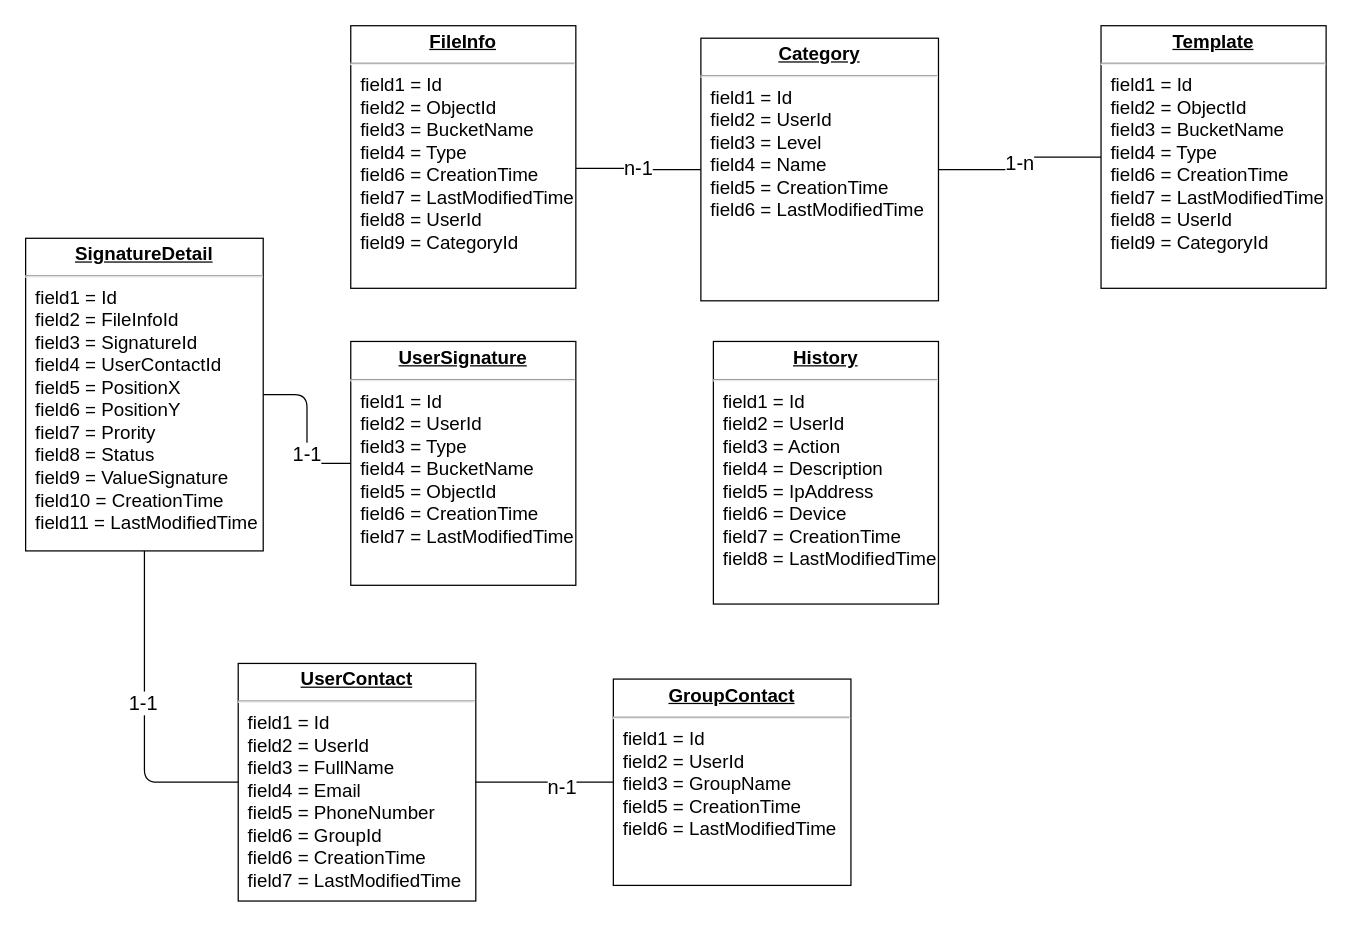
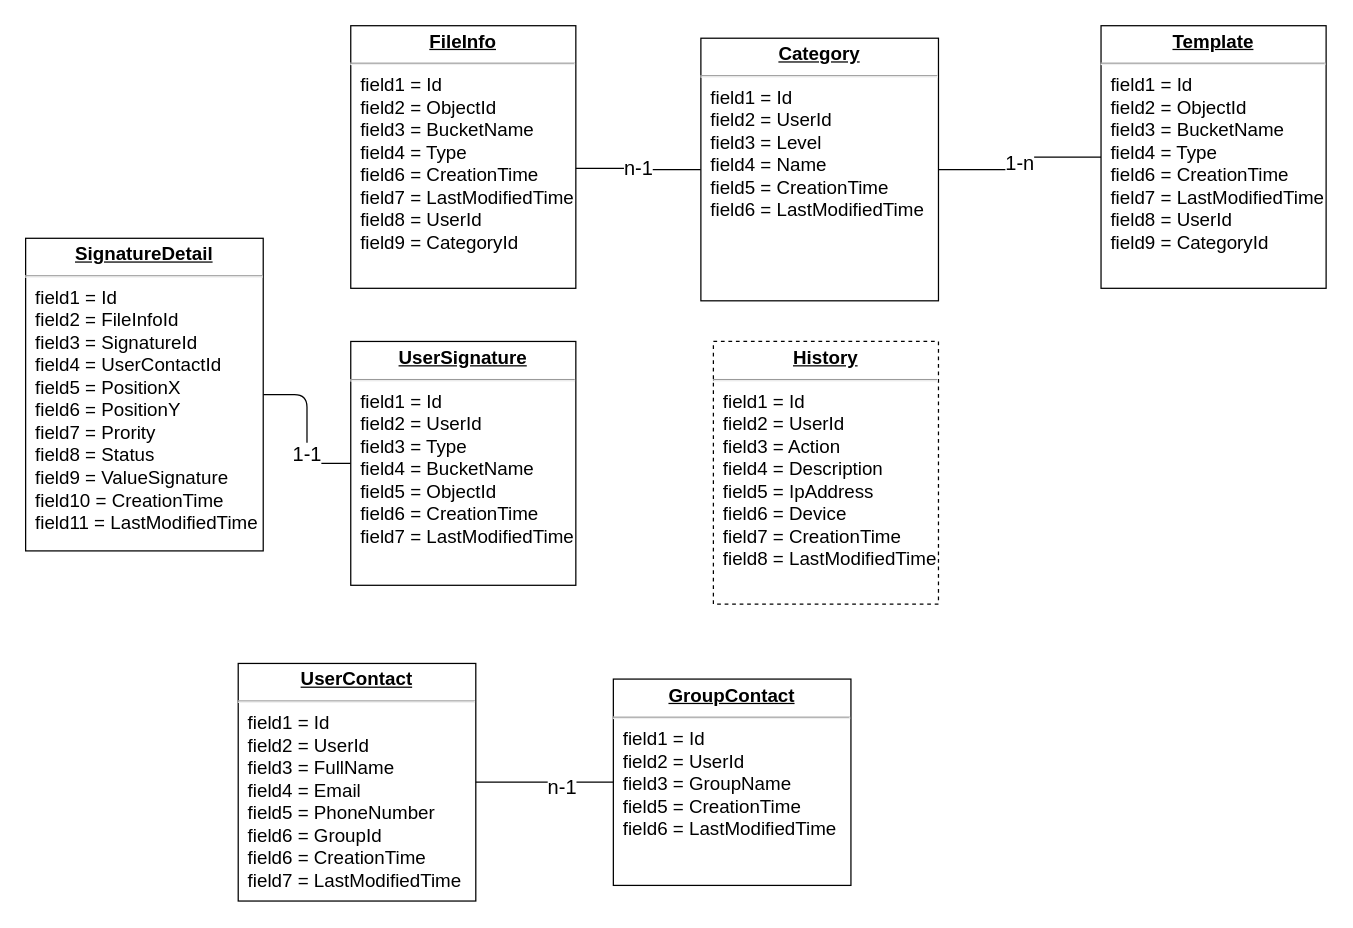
- <mxCell id="17" value="&lt;p style=&quot;margin: 4px 0px 0px ; text-align: center ; text-decoration: underline ; font-size: 15px&quot;&gt;&lt;b&gt;History&lt;/b&gt;&lt;/p&gt;&lt;hr style=&quot;font-size: 15px&quot;&gt;&lt;p style=&quot;margin: 0px 0px 0px 8px ; font-size: 15px&quot;&gt;field1 = Id&lt;br style=&quot;font-size: 15px&quot;&gt;field2 = UserId&lt;br style=&quot;font-size: 15px&quot;&gt;field3 = Action&lt;/p&gt;&lt;p style=&quot;margin: 0px 0px 0px 8px ; font-size: 15px&quot;&gt;field4 = Description&lt;/p&gt;&lt;p style=&quot;margin: 0px 0px 0px 8px ; font-size: 15px&quot;&gt;field5 = IpAddress&lt;br&gt;&lt;/p&gt;&lt;p style=&quot;margin: 0px 0px 0px 8px ; font-size: 15px&quot;&gt;field6 = Device&lt;br&gt;&lt;/p&gt;&lt;p style=&quot;margin: 0px 0px 0px 8px ; font-size: 15px&quot;&gt;field7 = CreationTime&lt;br style=&quot;font-size: 15px&quot;&gt;&lt;/p&gt;&lt;p style=&quot;margin: 0px 0px 0px 8px ; font-size: 15px&quot;&gt;field8 = LastModifiedTime&lt;br&gt;&lt;br&gt;&lt;/p&gt;" style="verticalAlign=top;align=left;overflow=fill;fontSize=15;fontFamily=Helvetica;html=1;rounded=0;shadow=0;comic=0;labelBackgroundColor=none;strokeWidth=1;glass=0;treeFolding=0;container=0;" parent="1" vertex="1"><mxGeometry x="570" y="272.5" width="180" height="210" as="geometry" /></mxCell>
+ <mxCell id="17" value="&lt;p style=&quot;margin: 4px 0px 0px ; text-align: center ; text-decoration: underline ; font-size: 15px&quot;&gt;&lt;b&gt;History&lt;/b&gt;&lt;/p&gt;&lt;hr style=&quot;font-size: 15px&quot;&gt;&lt;p style=&quot;margin: 0px 0px 0px 8px ; font-size: 15px&quot;&gt;field1 = Id&lt;br style=&quot;font-size: 15px&quot;&gt;field2 = UserId&lt;br style=&quot;font-size: 15px&quot;&gt;field3 = Action&lt;/p&gt;&lt;p style=&quot;margin: 0px 0px 0px 8px ; font-size: 15px&quot;&gt;field4 = Description&lt;/p&gt;&lt;p style=&quot;margin: 0px 0px 0px 8px ; font-size: 15px&quot;&gt;field5 = IpAddress&lt;br&gt;&lt;/p&gt;&lt;p style=&quot;margin: 0px 0px 0px 8px ; font-size: 15px&quot;&gt;field6 = Device&lt;br&gt;&lt;/p&gt;&lt;p style=&quot;margin: 0px 0px 0px 8px ; font-size: 15px&quot;&gt;field7 = CreationTime&lt;br style=&quot;font-size: 15px&quot;&gt;&lt;/p&gt;&lt;p style=&quot;margin: 0px 0px 0px 8px ; font-size: 15px&quot;&gt;field8 = LastModifiedTime&lt;br&gt;&lt;br&gt;&lt;/p&gt;" style="verticalAlign=top;align=left;overflow=fill;fontSize=15;fontFamily=Helvetica;html=1;rounded=0;shadow=0;comic=0;labelBackgroundColor=none;strokeWidth=1;glass=0;treeFolding=0;container=0;dashed=1;" parent="1" vertex="1"><mxGeometry x="570" y="272.5" width="180" height="210" as="geometry" /></mxCell>
- <mxCell id="10" style="edgeStyle=orthogonalEdgeStyle;rounded=1;orthogonalLoop=1;jettySize=auto;html=1;entryX=0;entryY=0.5;entryDx=0;entryDy=0;endArrow=none;endFill=0;" parent="1" source="12" target="6" edge="1"><mxGeometry relative="1" as="geometry" /></mxCell>
- <mxCell id="11" value="1-1" style="edgeLabel;html=1;align=center;verticalAlign=middle;resizable=0;points=[];fontSize=16;" vertex="1" connectable="0" parent="10"><mxGeometry x="-0.073" y="-2" relative="1" as="geometry"><mxPoint as="offset" /></mxGeometry></mxCell>
